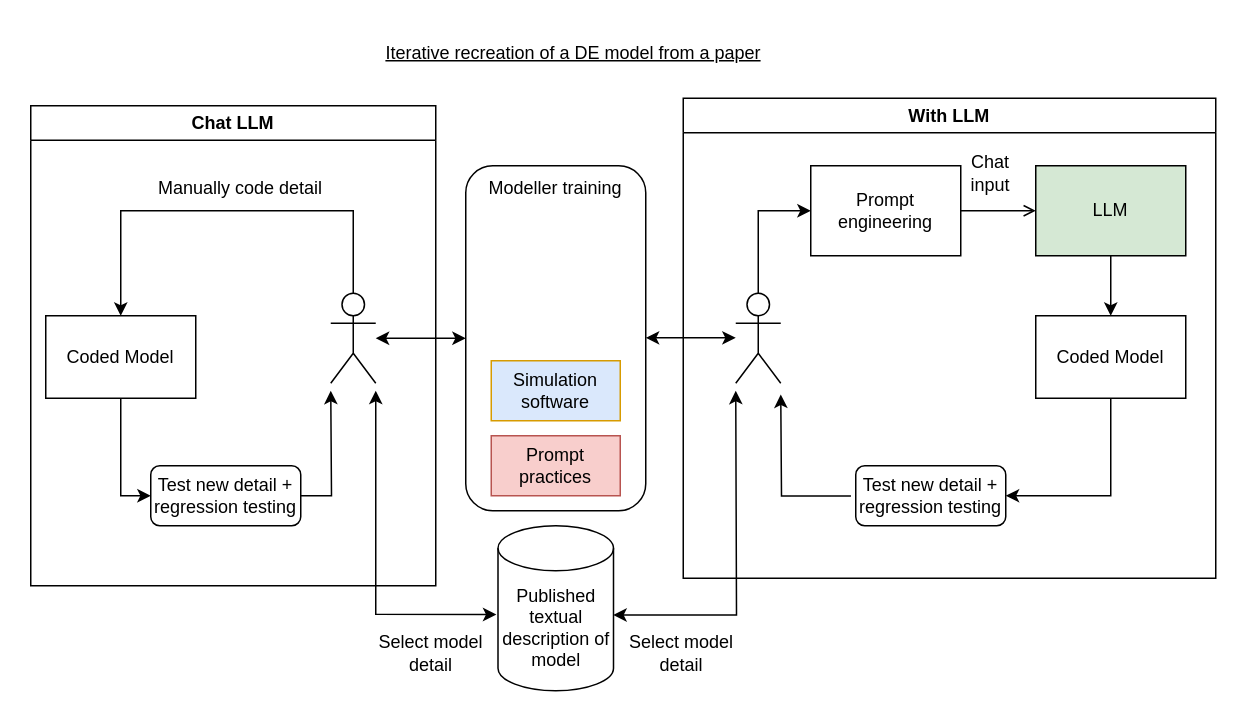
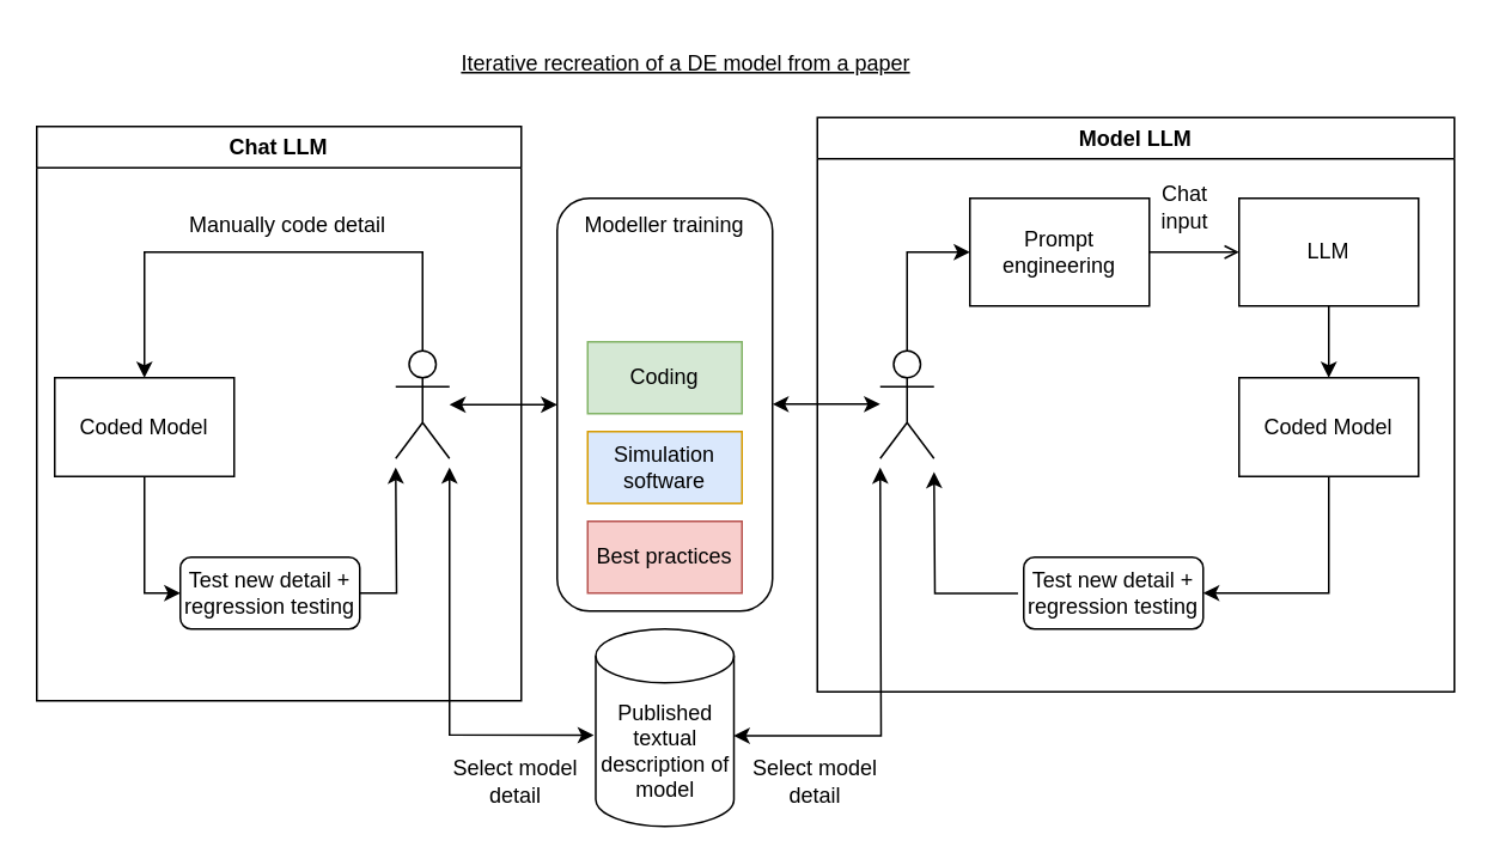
- <mxCell id="35" value="With LLM" style="swimlane;whiteSpace=wrap;html=1;" vertex="1" parent="1"><mxGeometry x="455" y="65" width="355" height="320" as="geometry" /></mxCell>
+ <mxCell id="35" value="Model LLM" style="swimlane;whiteSpace=wrap;html=1;" vertex="1" parent="1"><mxGeometry x="455" y="65" width="355" height="320" as="geometry" /></mxCell>
- <mxCell id="34" value="LLM" style="rounded=0;whiteSpace=wrap;html=1;fillColor=#d5e8d4;" vertex="1" parent="1"><mxGeometry x="690" y="110" width="100" height="60" as="geometry" /></mxCell>
+ <mxCell id="34" value="LLM" style="rounded=0;whiteSpace=wrap;html=1;" vertex="1" parent="1"><mxGeometry x="690" y="110" width="100" height="60" as="geometry" /></mxCell>
+ <mxCell id="5" value="Coding" style="rounded=0;whiteSpace=wrap;html=1;fillColor=#d5e8d4;strokeColor=#82b366;" vertex="1" parent="1"><mxGeometry x="327" y="190" width="86" height="40" as="geometry" /></mxCell>
- <mxCell id="6" value="Prompt practices" style="rounded=0;whiteSpace=wrap;html=1;fillColor=#f8cecc;strokeColor=#b85450;" vertex="1" parent="1"><mxGeometry x="327" y="290" width="86" height="40" as="geometry" /></mxCell>
+ <mxCell id="6" value="Best practices" style="rounded=0;whiteSpace=wrap;html=1;fillColor=#f8cecc;strokeColor=#b85450;" vertex="1" parent="1"><mxGeometry x="327" y="290" width="86" height="40" as="geometry" /></mxCell>
